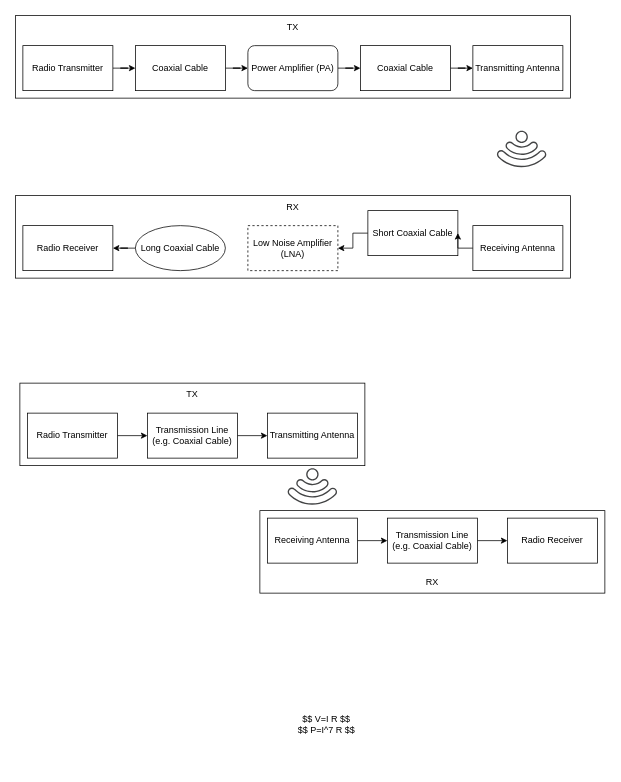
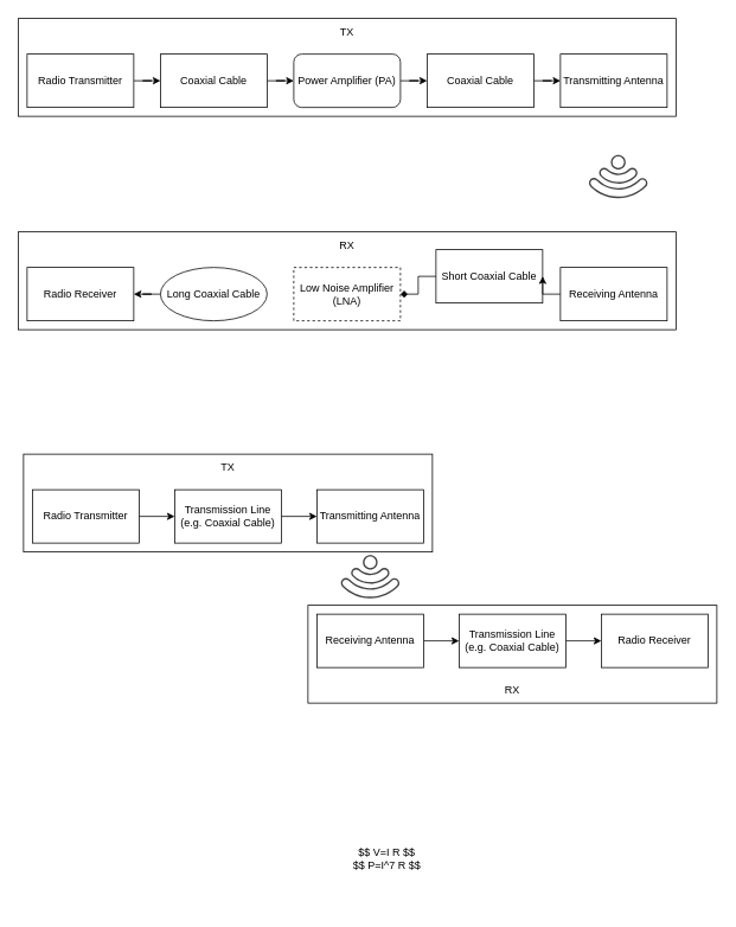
- <mxCell id="33" value="" style="edgeStyle=orthogonalEdgeStyle;rounded=0;orthogonalLoop=1;jettySize=auto;html=1;" parent="1" source="34" target="32" edge="1"><mxGeometry relative="1" as="geometry" /></mxCell>
+ <mxCell id="33" value="" style="edgeStyle=orthogonalEdgeStyle;rounded=0;orthogonalLoop=1;jettySize=auto;html=1;endArrow=diamond;" parent="1" source="34" target="32" edge="1"><mxGeometry relative="1" as="geometry" /></mxCell>
